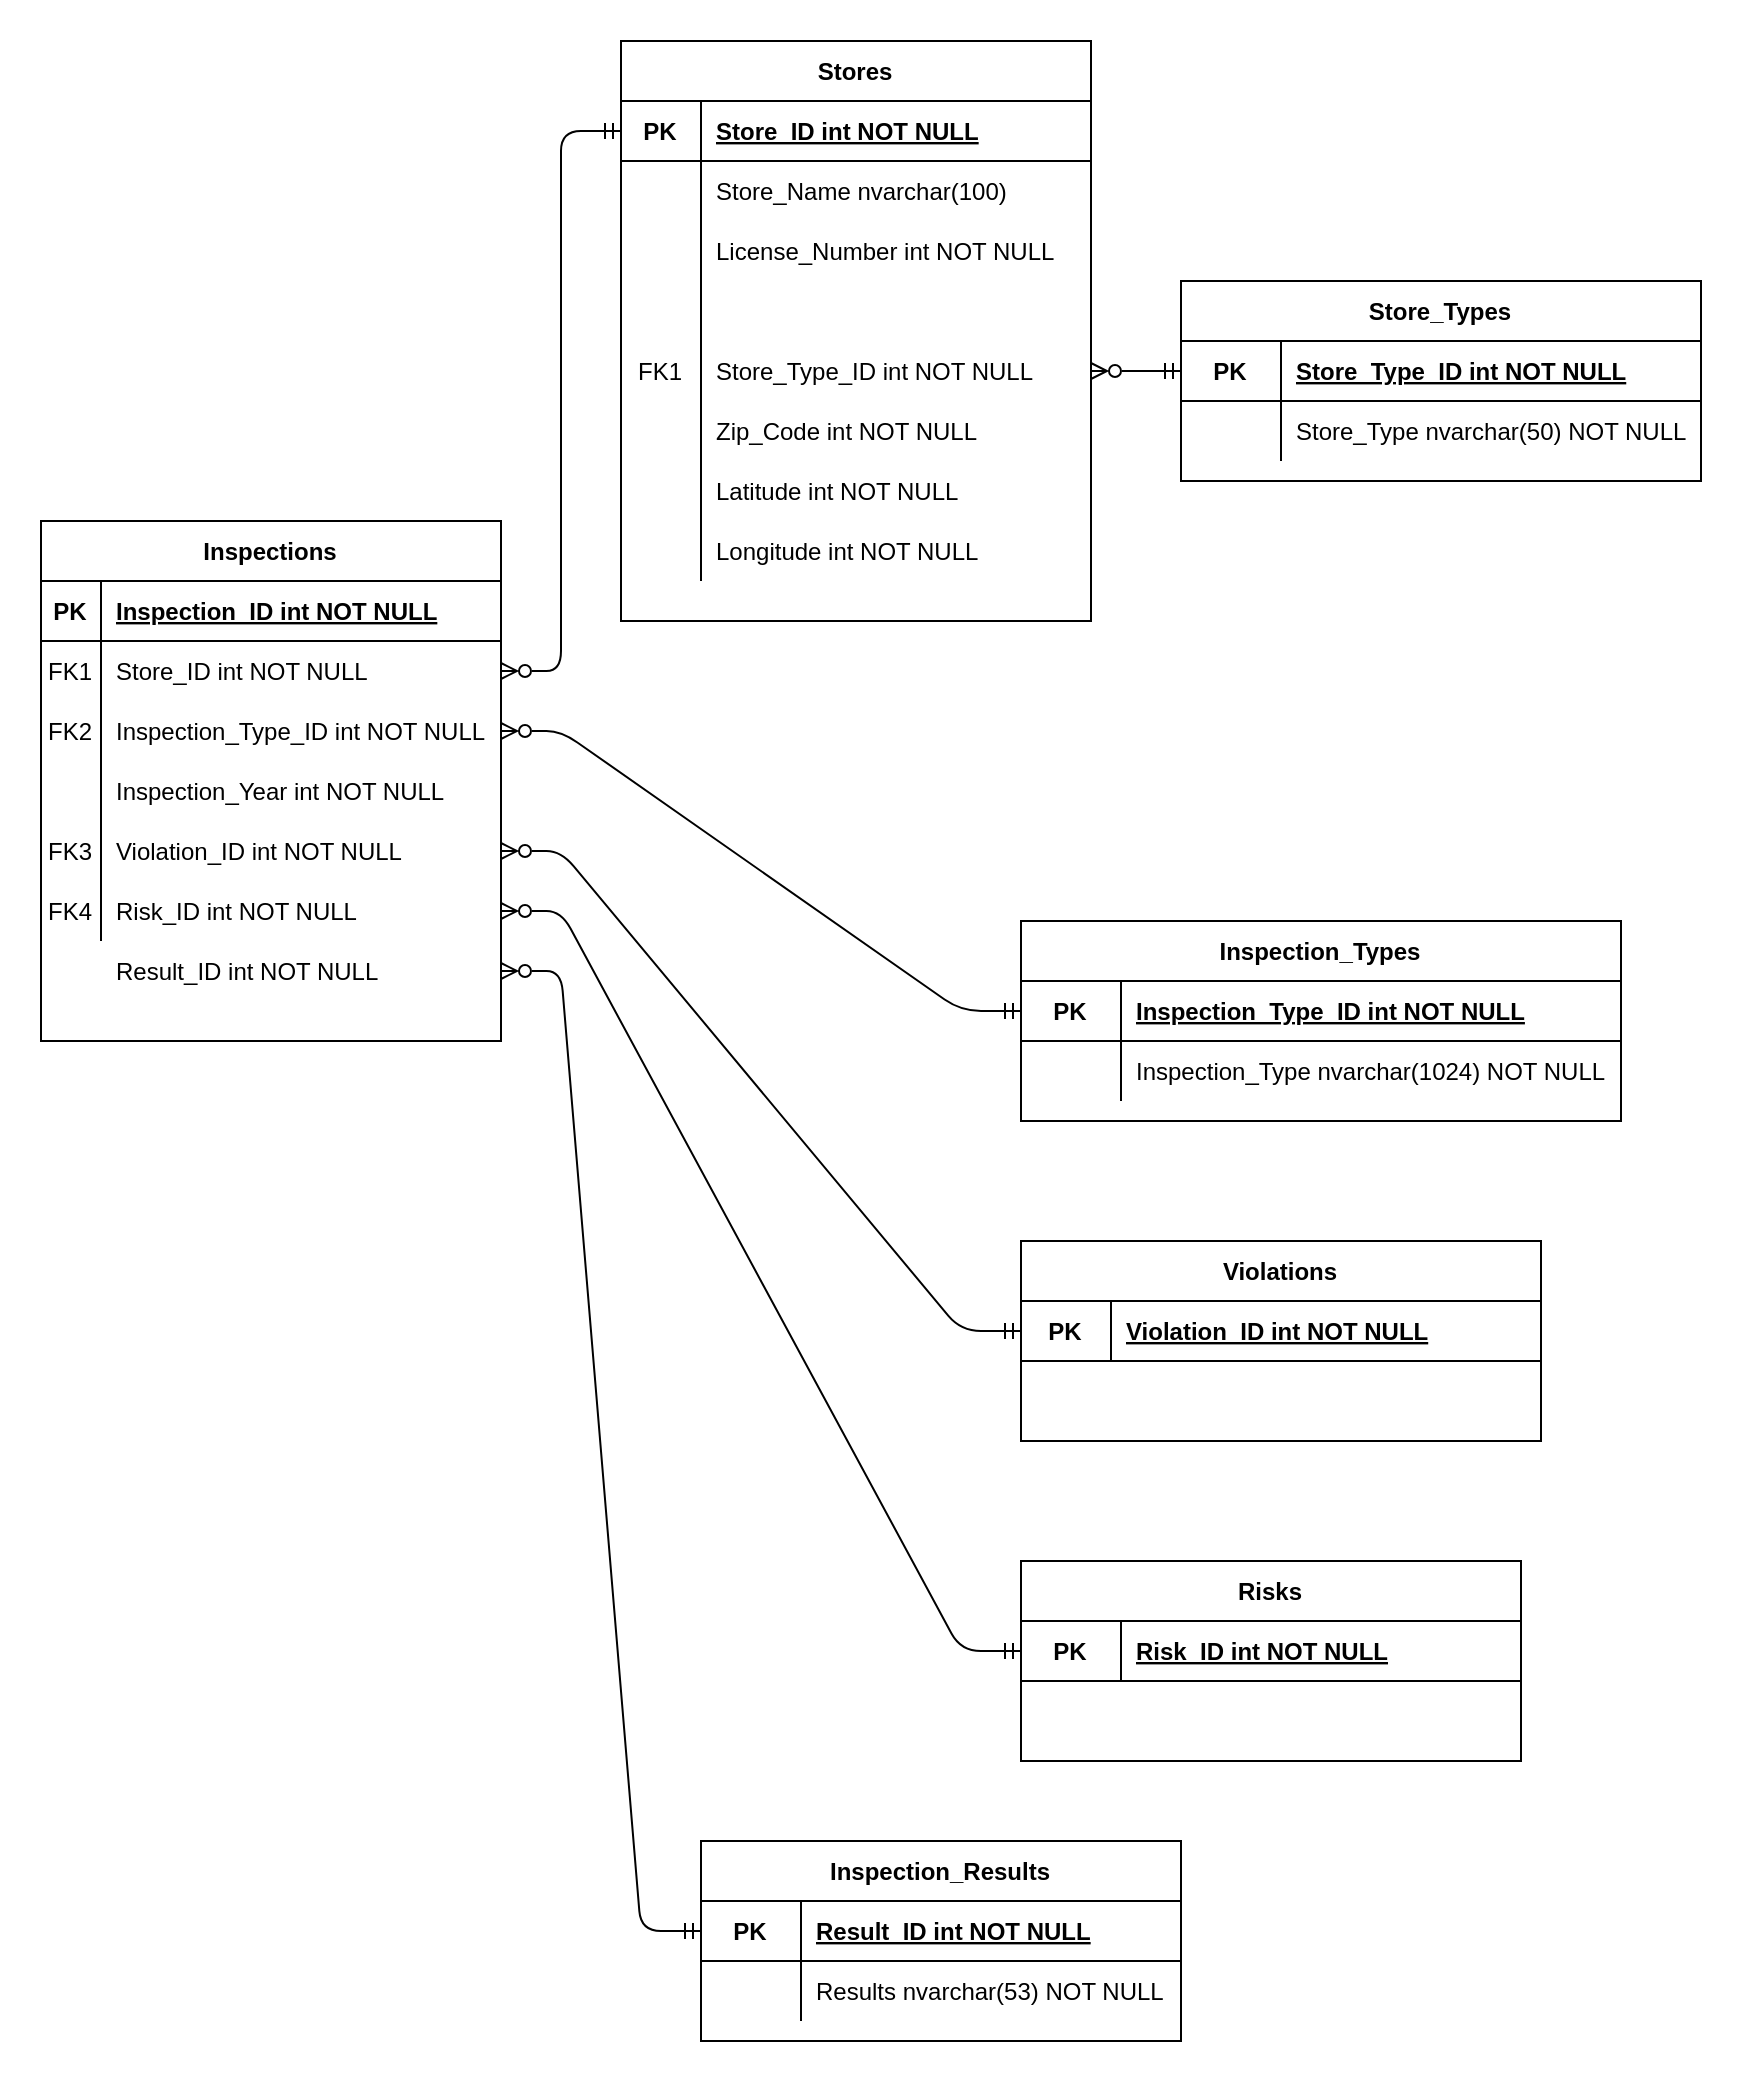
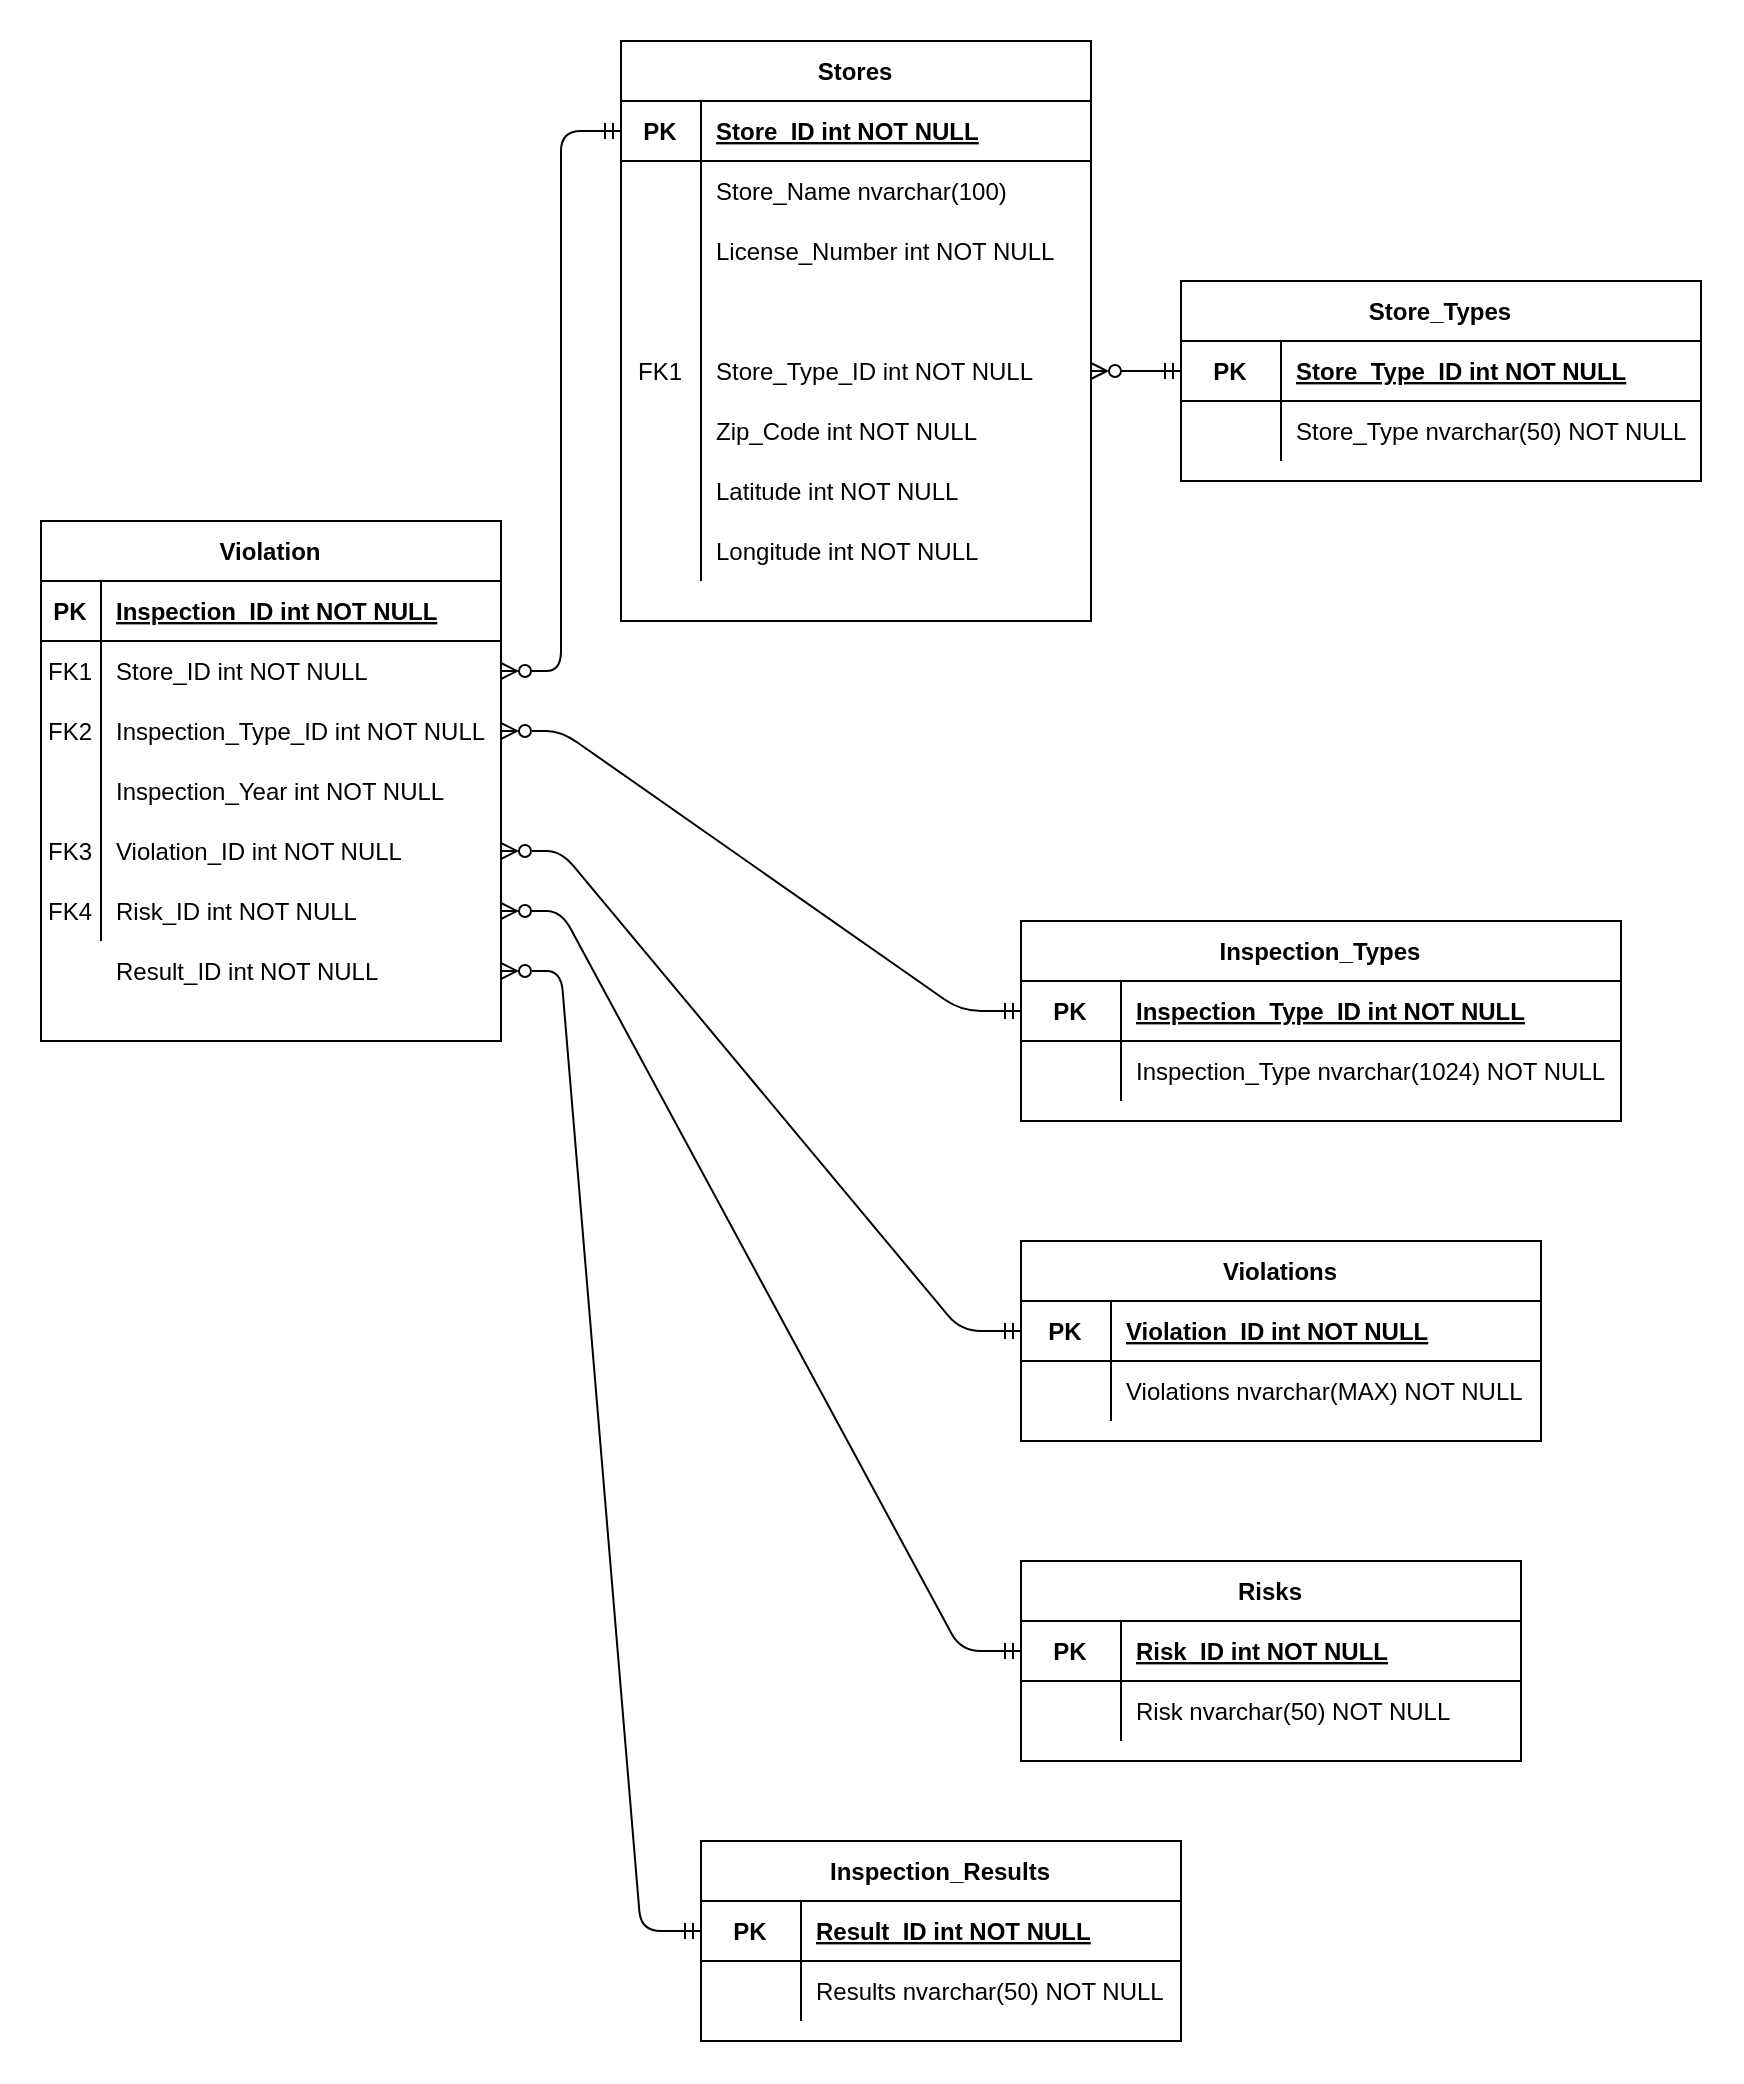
- <mxCell id="18" value="Inspections" style="shape=table;startSize=30;container=1;collapsible=1;childLayout=tableLayout;fixedRows=1;rowLines=0;fontStyle=1;align=center;resizeLast=1;" parent="1" vertex="1"><mxGeometry x="20" y="260" width="230" height="260" as="geometry" /></mxCell>
+ <mxCell id="18" value="Violation" style="shape=table;startSize=30;container=1;collapsible=1;childLayout=tableLayout;fixedRows=1;rowLines=0;fontStyle=1;align=center;resizeLast=1;" parent="1" vertex="1"><mxGeometry x="20" y="260" width="230" height="260" as="geometry" /></mxCell>
+ <mxCell id="10" value="Violations nvarchar(MAX) NOT NULL" style="shape=partialRectangle;overflow=hidden;connectable=0;fillColor=none;top=0;left=0;bottom=0;right=0;align=left;spacingLeft=6;" parent="8" vertex="1"><mxGeometry x="45" width="215" height="30" as="geometry"><mxRectangle width="215" height="30" as="alternateBounds" /></mxGeometry></mxCell>
+ <mxCell id="17" value="Risk nvarchar(50) NOT NULL" style="shape=partialRectangle;overflow=hidden;connectable=0;fillColor=none;top=0;left=0;bottom=0;right=0;align=left;spacingLeft=6;" parent="15" vertex="1"><mxGeometry x="50" width="200" height="30" as="geometry"><mxRectangle width="200" height="30" as="alternateBounds" /></mxGeometry></mxCell>
- <mxCell id="45" value="Results nvarchar(53) NOT NULL" style="shape=partialRectangle;overflow=hidden;connectable=0;fillColor=none;top=0;left=0;bottom=0;right=0;align=left;spacingLeft=6;" parent="43" vertex="1"><mxGeometry x="50" width="190" height="30" as="geometry"><mxRectangle width="190" height="30" as="alternateBounds" /></mxGeometry></mxCell>
+ <mxCell id="45" value="Results nvarchar(50) NOT NULL" style="shape=partialRectangle;overflow=hidden;connectable=0;fillColor=none;top=0;left=0;bottom=0;right=0;align=left;spacingLeft=6;" parent="43" vertex="1"><mxGeometry x="50" width="190" height="30" as="geometry"><mxRectangle width="190" height="30" as="alternateBounds" /></mxGeometry></mxCell>
